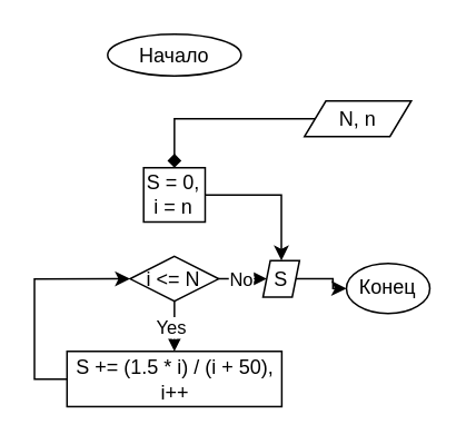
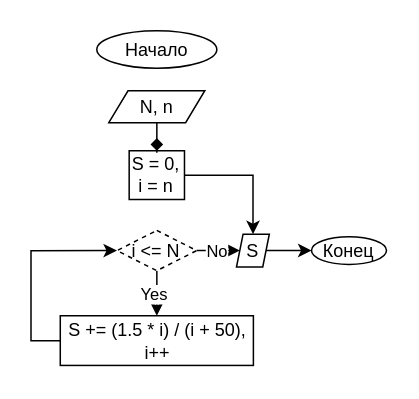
- <mxCell id="15" value="N, n" style="shape=parallelogram;perimeter=parallelogramPerimeter;whiteSpace=wrap;html=1;fontFamily=Helvetica;fontSize=12;fontColor=#000000;align=center;strokeColor=#000000;fillColor=#ffffff;" vertex="1" parent="1"><mxGeometry x="181.88" y="60" width="64" height="21.25" as="geometry" /></mxCell>
+ <mxCell id="15" value="N, n" style="shape=parallelogram;perimeter=parallelogramPerimeter;whiteSpace=wrap;html=1;fontFamily=Helvetica;fontSize=12;fontColor=#000000;align=center;strokeColor=#000000;fillColor=#ffffff;" vertex="1" parent="1"><mxGeometry x="71.88" y="60" width="64" height="21.25" as="geometry" /></mxCell>
- <mxCell id="8" value="i &amp;lt;= N" style="rhombus;whiteSpace=wrap;html=1;" vertex="1" parent="1"><mxGeometry x="77.33" y="153.12" width="53.11" height="26.88" as="geometry" /></mxCell>
+ <mxCell id="8" value="i &amp;lt;= N" style="rhombus;whiteSpace=wrap;html=1;dashed=1;" vertex="1" parent="1"><mxGeometry x="77.33" y="153.12" width="53.11" height="26.88" as="geometry" /></mxCell>
- <mxCell id="11" value="Конец" style="ellipse;whiteSpace=wrap;html=1;" vertex="1" parent="1"><mxGeometry x="207" y="157.34" width="50" height="30" as="geometry" /></mxCell>
+ <mxCell id="11" value="Конец" style="ellipse;whiteSpace=wrap;html=1;" vertex="1" parent="1"><mxGeometry x="207" y="157.34" width="50" height="18.44" as="geometry" /></mxCell>
